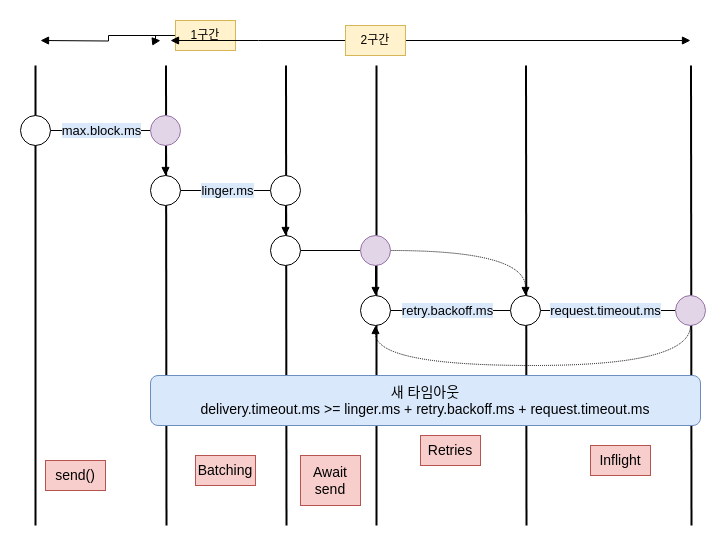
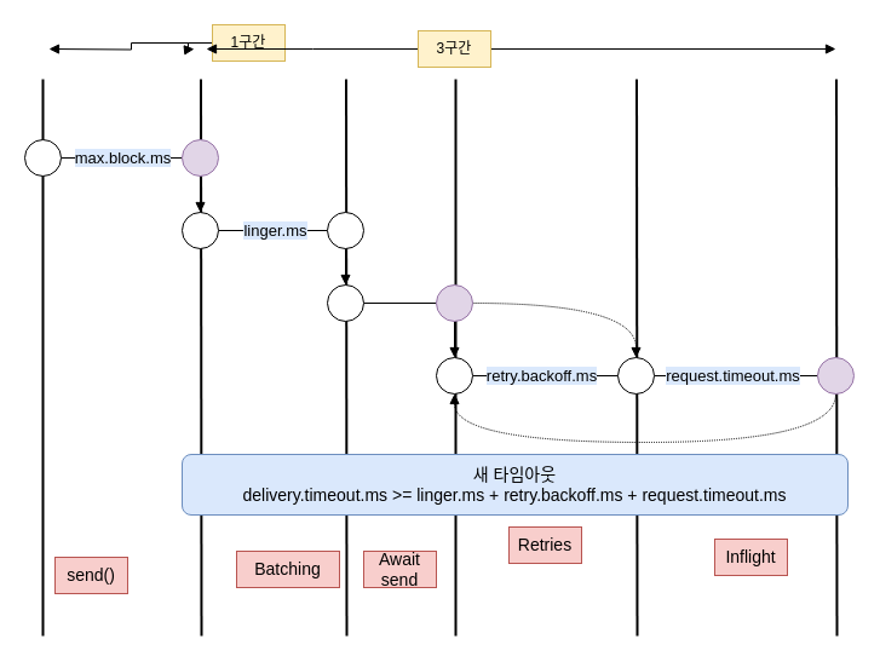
- <mxCell id="41" value="2구간" style="text;html=1;strokeColor=#d6b656;fillColor=#fff2cc;align=center;verticalAlign=middle;whiteSpace=wrap;rounded=0;" vertex="1" parent="1"><mxGeometry x="345" y="25" width="60" height="30" as="geometry" /></mxCell>
+ <mxCell id="41" value="3구간" style="text;html=1;strokeColor=#d6b656;fillColor=#fff2cc;align=center;verticalAlign=middle;whiteSpace=wrap;rounded=0;" vertex="1" parent="1"><mxGeometry x="345" y="25" width="60" height="30" as="geometry" /></mxCell>
- <mxCell id="32" value="Batching" style="text;html=1;strokeColor=#b85450;fillColor=#f8cecc;align=center;verticalAlign=middle;whiteSpace=wrap;rounded=0;fontSize=14;" vertex="1" parent="1"><mxGeometry x="195" y="455" width="60" height="30" as="geometry" /></mxCell>
+ <mxCell id="32" value="Batching" style="text;html=1;strokeColor=#b85450;fillColor=#f8cecc;align=center;verticalAlign=middle;whiteSpace=wrap;rounded=0;fontSize=14;" vertex="1" parent="1"><mxGeometry x="195" y="455" width="85" height="30" as="geometry" /></mxCell>
- <mxCell id="33" value="Await&lt;br&gt;send" style="text;html=1;strokeColor=#b85450;fillColor=#f8cecc;align=center;verticalAlign=middle;whiteSpace=wrap;rounded=0;fontSize=14;" vertex="1" parent="1"><mxGeometry x="300" y="455" width="60" height="50" as="geometry" /></mxCell>
+ <mxCell id="33" value="Await&lt;br&gt;send" style="text;html=1;strokeColor=#b85450;fillColor=#f8cecc;align=center;verticalAlign=middle;whiteSpace=wrap;rounded=0;fontSize=14;" vertex="1" parent="1"><mxGeometry x="300" y="455" width="60" height="30" as="geometry" /></mxCell>
